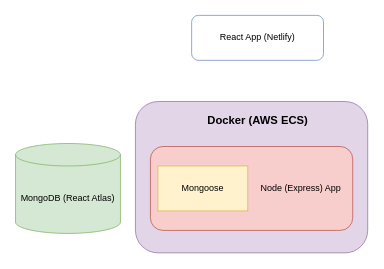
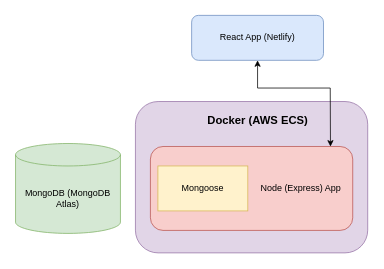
- <mxCell id="5" value="React App (Netlify)" style="rounded=1;whiteSpace=wrap;html=1;fillColor=#ffffff;strokeColor=#6c8ebf;" parent="1" vertex="1"><mxGeometry x="255" y="20" width="176" height="60" as="geometry" /></mxCell>
+ <mxCell id="5" value="React App (Netlify)" style="rounded=1;whiteSpace=wrap;html=1;fillColor=#dae8fc;strokeColor=#6c8ebf;" parent="1" vertex="1"><mxGeometry x="255" y="20" width="176" height="60" as="geometry" /></mxCell>
+ <mxCell id="7" value="" style="endArrow=classic;startArrow=classic;html=1;rounded=0;fontSize=15;exitX=0.5;exitY=1;exitDx=0;exitDy=0;entryX=0.89;entryY=0.001;entryDx=0;entryDy=0;entryPerimeter=0;" parent="1" source="5" target="3" edge="1"><mxGeometry width="50" height="50" relative="1" as="geometry"><mxPoint x="248.3" y="229" as="sourcePoint" /><mxPoint x="324" y="229.3" as="targetPoint" /><Array as="points"><mxPoint x="343" y="117" /><mxPoint x="440" y="117" /></Array></mxGeometry></mxCell>
- <mxCell id="4" value="MongoDB (React Atlas)" style="shape=cylinder3;whiteSpace=wrap;html=1;boundedLbl=1;backgroundOutline=1;size=15;fillColor=#d5e8d4;strokeColor=#82b366;" parent="1" vertex="1"><mxGeometry x="20" y="191" width="140" height="120" as="geometry" /></mxCell>
+ <mxCell id="4" value="MongoDB (MongoDB Atlas)" style="shape=cylinder3;whiteSpace=wrap;html=1;boundedLbl=1;backgroundOutline=1;size=15;fillColor=#d5e8d4;strokeColor=#82b366;" parent="1" vertex="1"><mxGeometry x="20" y="191" width="140" height="120" as="geometry" /></mxCell>
